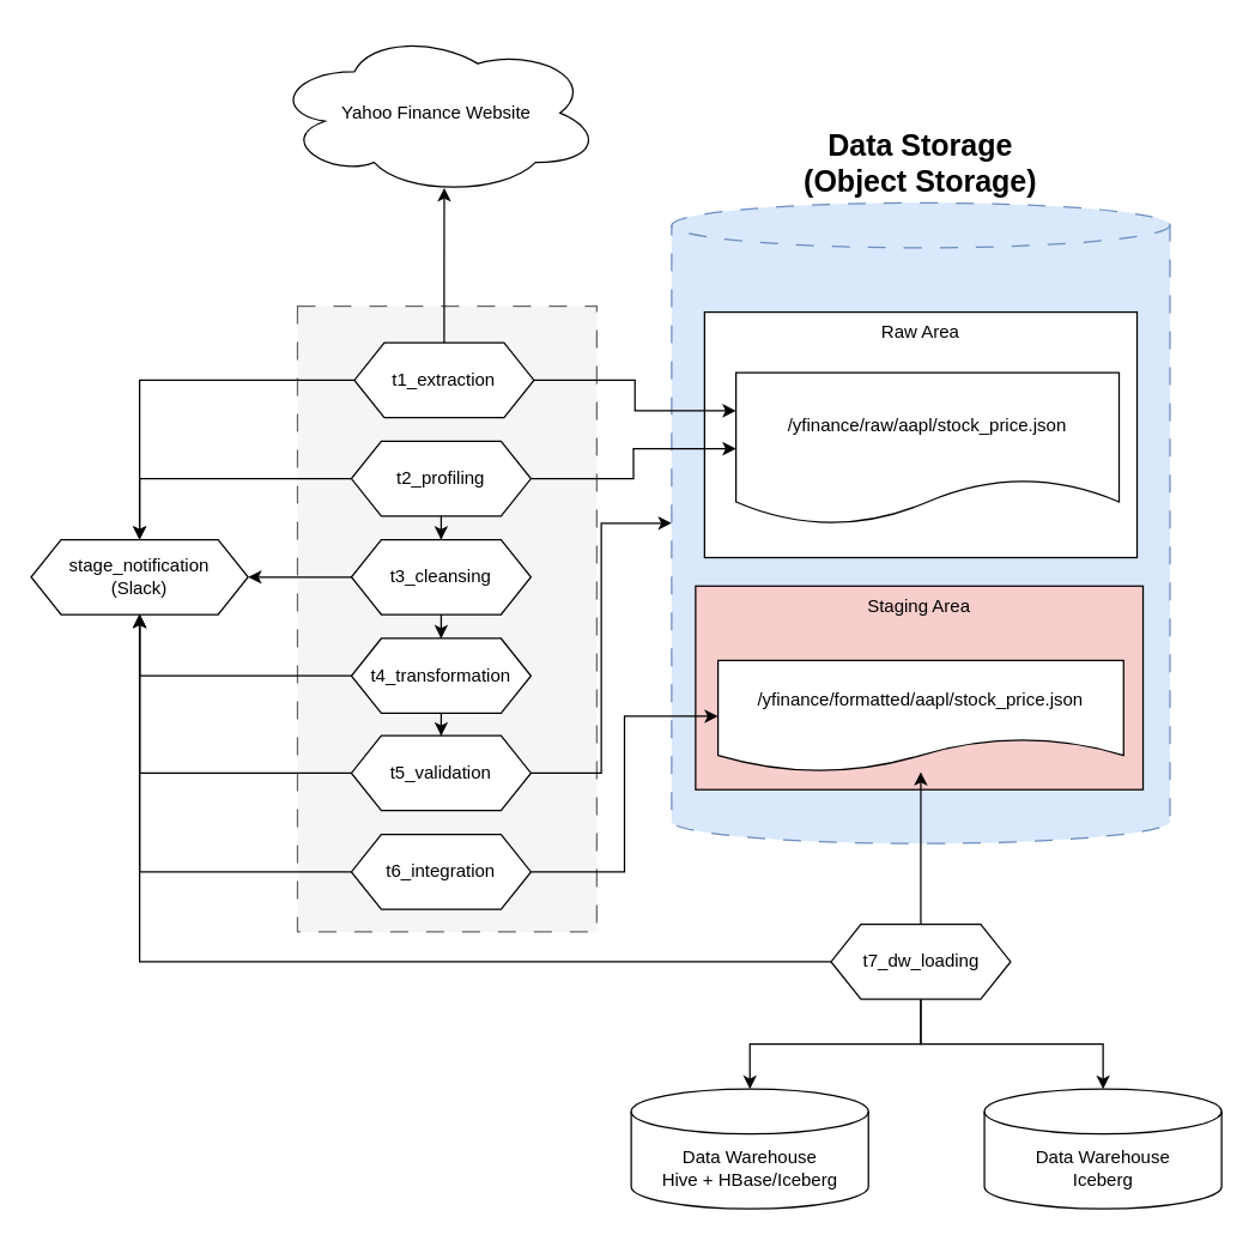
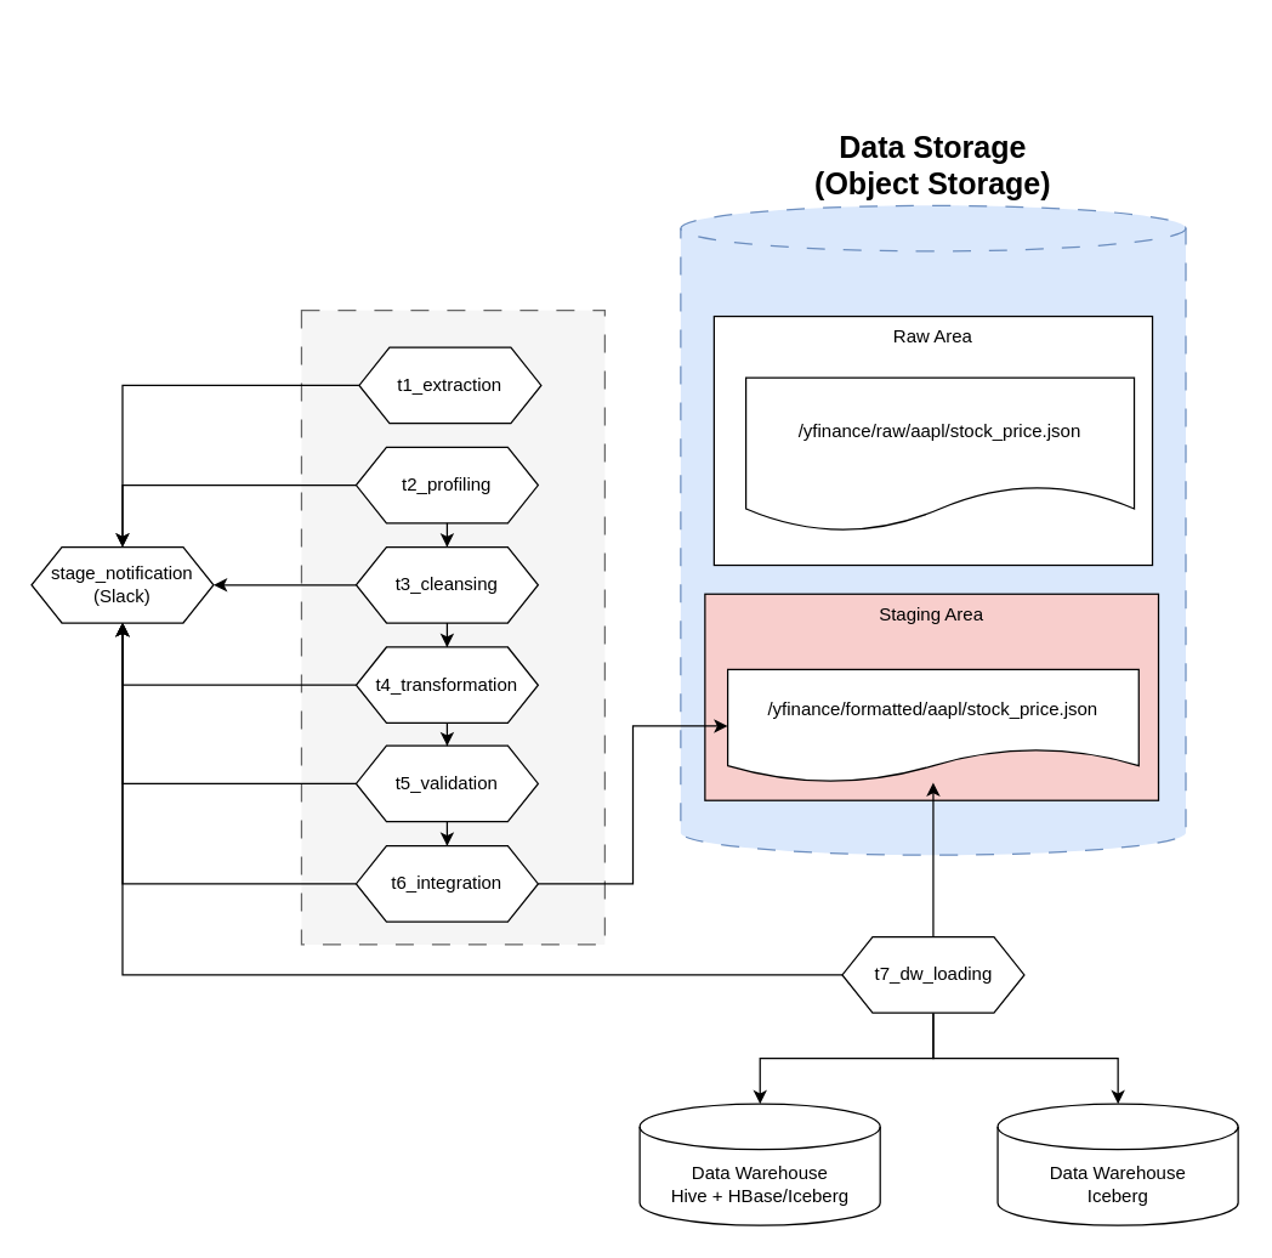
- <mxCell id="5" value="Yahoo Finance Website" style="ellipse;shape=cloud;whiteSpace=wrap;html=1;" vertex="1" parent="1"><mxGeometry x="181" y="20" width="220" height="110" as="geometry" /></mxCell>
- <mxCell id="8" value="" style="edgeStyle=orthogonalEdgeStyle;rounded=0;orthogonalLoop=1;jettySize=auto;html=1;entryX=0.523;entryY=0.955;entryDx=0;entryDy=0;entryPerimeter=0;" edge="1" parent="1" source="10" target="5"><mxGeometry relative="1" as="geometry" /></mxCell>
- <mxCell id="7" value="" style="edgeStyle=orthogonalEdgeStyle;rounded=0;orthogonalLoop=1;jettySize=auto;html=1;entryX=0;entryY=0.25;entryDx=0;entryDy=0;" edge="1" parent="1" source="10" target="11"><mxGeometry relative="1" as="geometry" /></mxCell>
- <mxCell id="13" style="edgeStyle=orthogonalEdgeStyle;rounded=0;orthogonalLoop=1;jettySize=auto;html=1;entryX=0;entryY=0.5;entryDx=0;entryDy=0;" edge="1" parent="1" source="15" target="11"><mxGeometry relative="1" as="geometry" /></mxCell>
- <mxCell id="25" value="stage_notification&lt;br&gt;(Slack)" style="shape=hexagon;perimeter=hexagonPerimeter2;whiteSpace=wrap;html=1;fixedSize=1;" vertex="1" parent="1"><mxGeometry x="20" y="360" width="145" height="50" as="geometry" /></mxCell>
+ <mxCell id="25" value="stage_notification&lt;br&gt;(Slack)" style="shape=hexagon;perimeter=hexagonPerimeter2;whiteSpace=wrap;html=1;fixedSize=1;" vertex="1" parent="1"><mxGeometry x="20" y="360" width="120" height="50" as="geometry" /></mxCell>
- <mxCell id="22" style="edgeStyle=orthogonalEdgeStyle;rounded=0;orthogonalLoop=1;jettySize=auto;html=1;" edge="1" parent="1" source="24" target="3"><mxGeometry relative="1" as="geometry" /></mxCell>
+ <mxCell id="22" style="edgeStyle=orthogonalEdgeStyle;rounded=0;orthogonalLoop=1;jettySize=auto;html=1;" edge="1" parent="1" source="24" target="27"><mxGeometry relative="1" as="geometry" /></mxCell>
